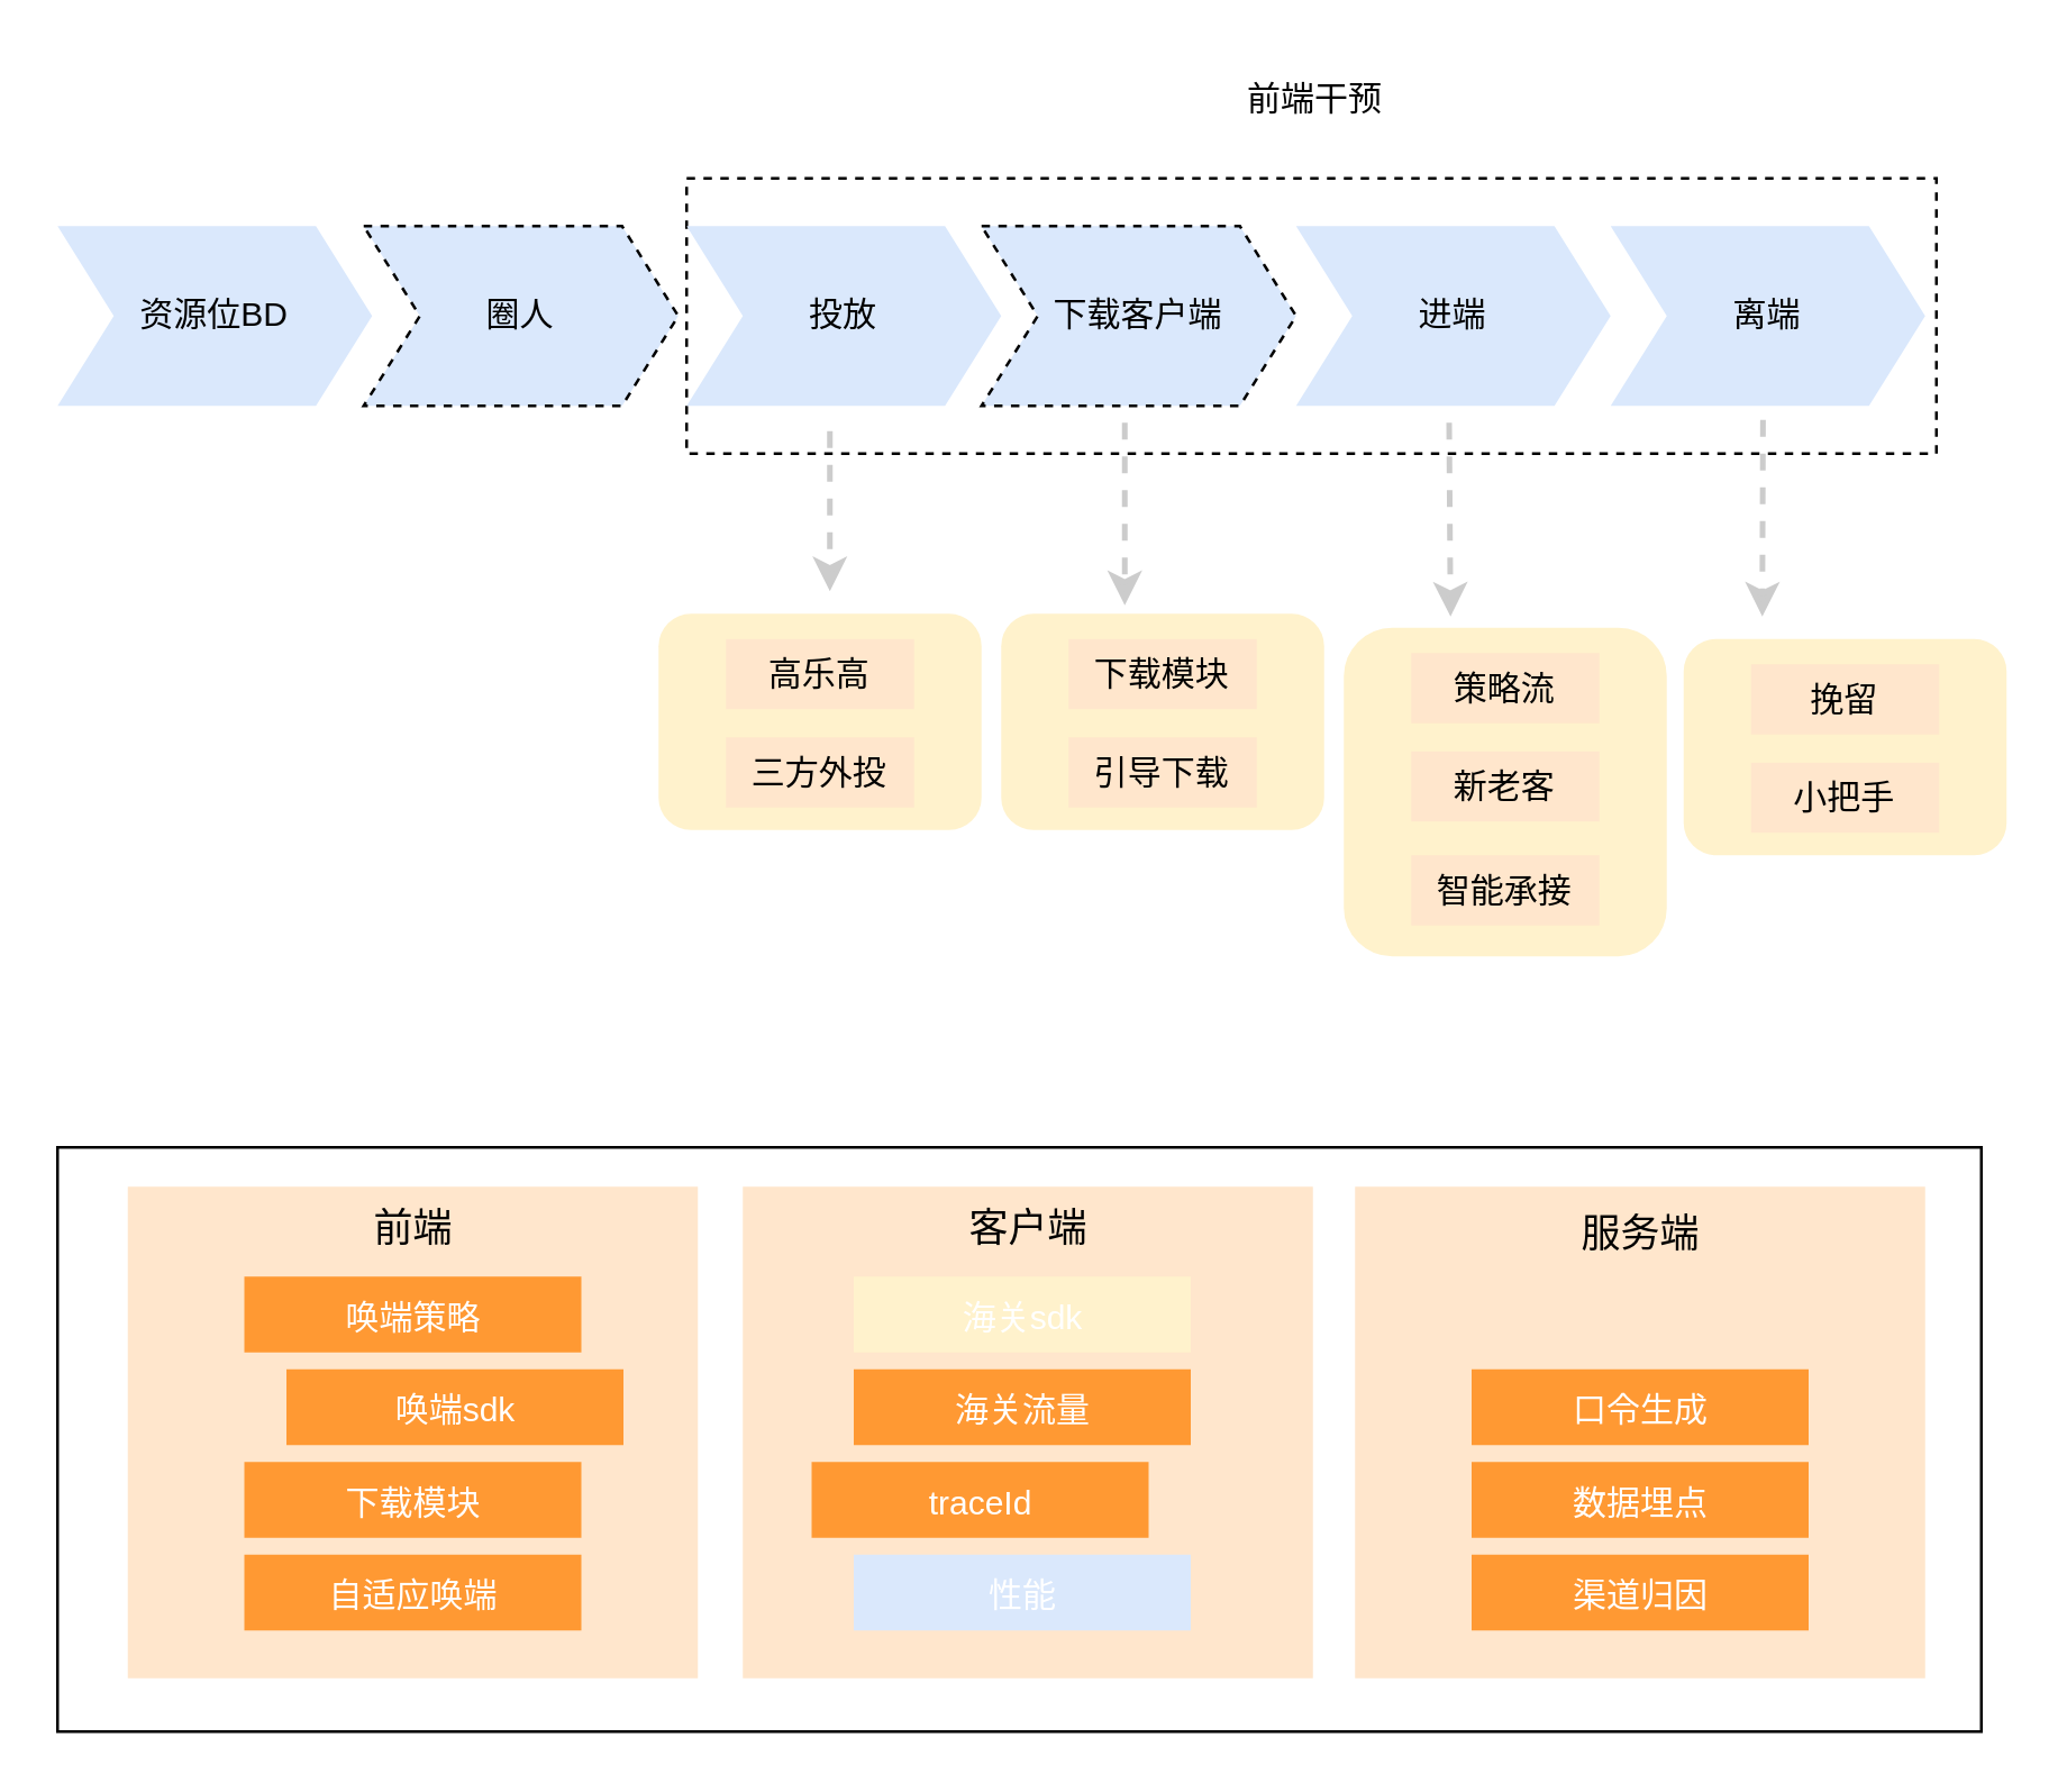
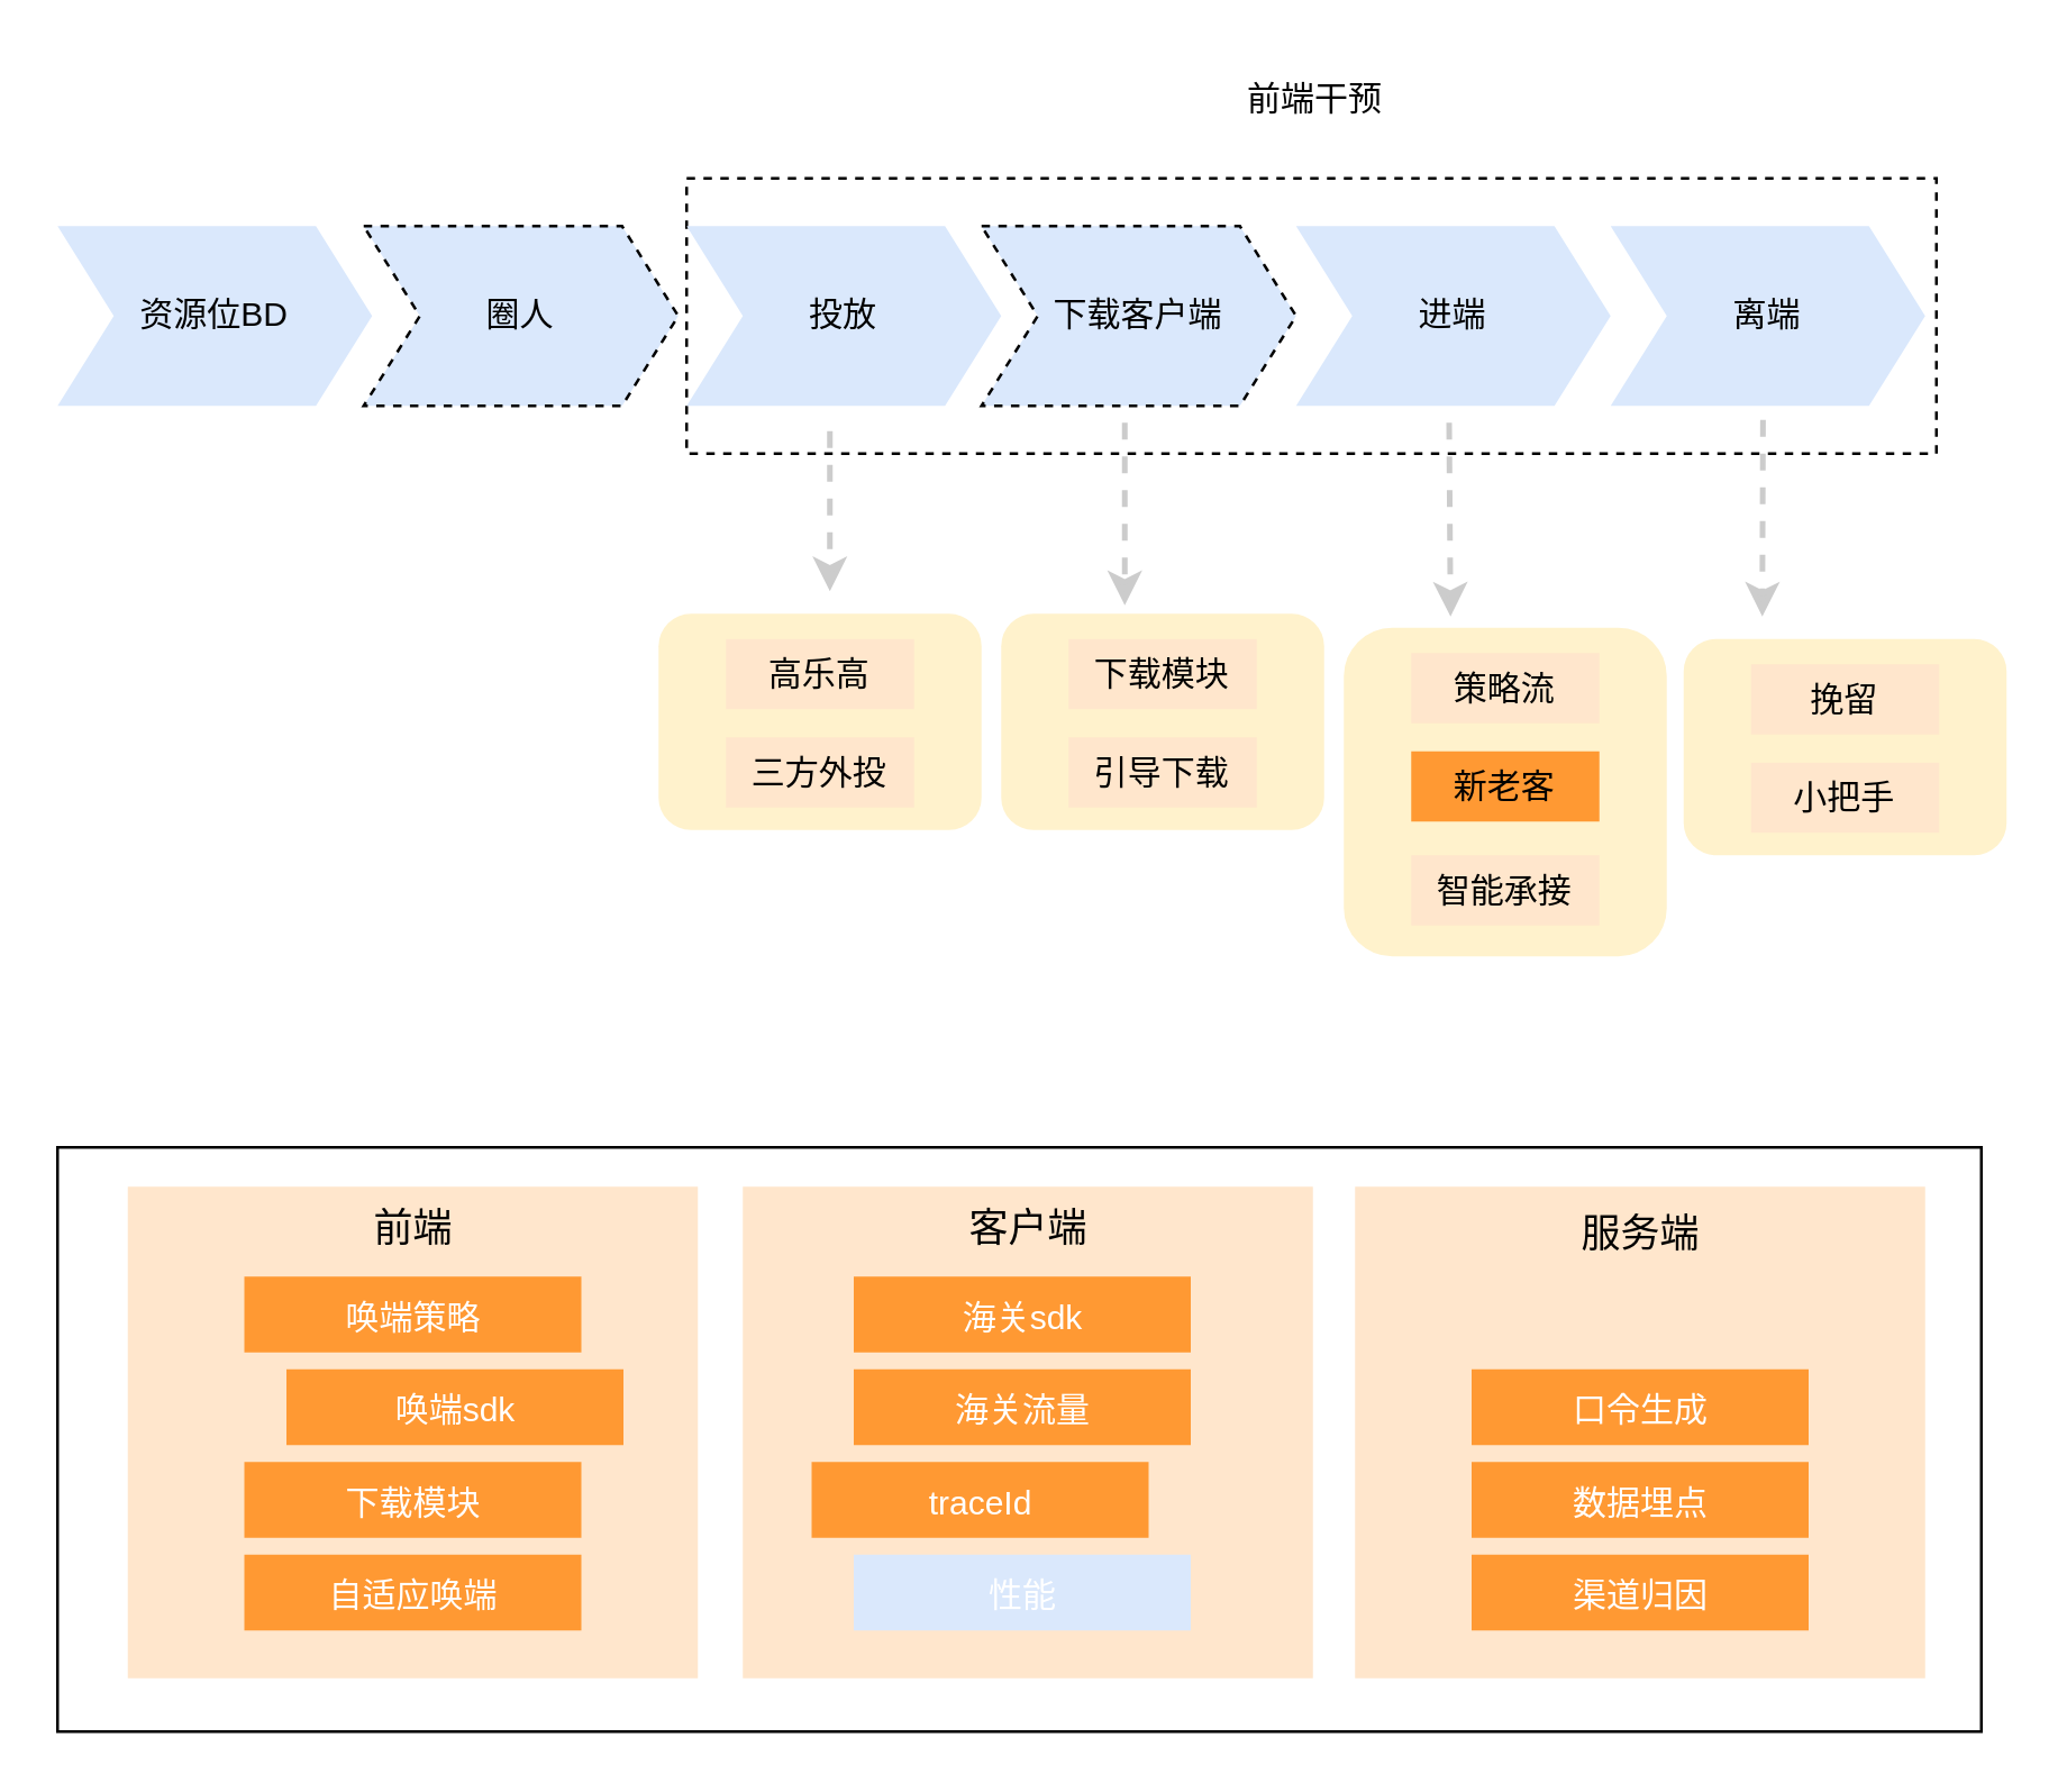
- <mxCell id="21" value="新老客" style="rounded=0;whiteSpace=wrap;html=1;dashed=1;strokeColor=none;fillColor=#ffe6cc;" vertex="1" parent="1"><mxGeometry x="502" y="267" width="67" height="25" as="geometry" /></mxCell>
+ <mxCell id="21" value="新老客" style="rounded=0;whiteSpace=wrap;html=1;dashed=1;strokeColor=none;fillColor=#ff9933;" vertex="1" parent="1"><mxGeometry x="502" y="267" width="67" height="25" as="geometry" /></mxCell>
- <mxCell id="38" value="&lt;font color=&quot;#ffffff&quot; style=&quot;font-size: 12px&quot;&gt;海关sdk&lt;/font&gt;" style="rounded=0;whiteSpace=wrap;html=1;fontSize=14;fontColor=#000000;strokeColor=none;fillColor=#fff2cc;" vertex="1" parent="1"><mxGeometry x="303.5" y="454" width="120" height="27" as="geometry" /></mxCell>
+ <mxCell id="38" value="&lt;font color=&quot;#ffffff&quot; style=&quot;font-size: 12px&quot;&gt;海关sdk&lt;/font&gt;" style="rounded=0;whiteSpace=wrap;html=1;fontSize=14;fontColor=#000000;strokeColor=none;fillColor=#FF9933;" vertex="1" parent="1"><mxGeometry x="303.5" y="454" width="120" height="27" as="geometry" /></mxCell>
